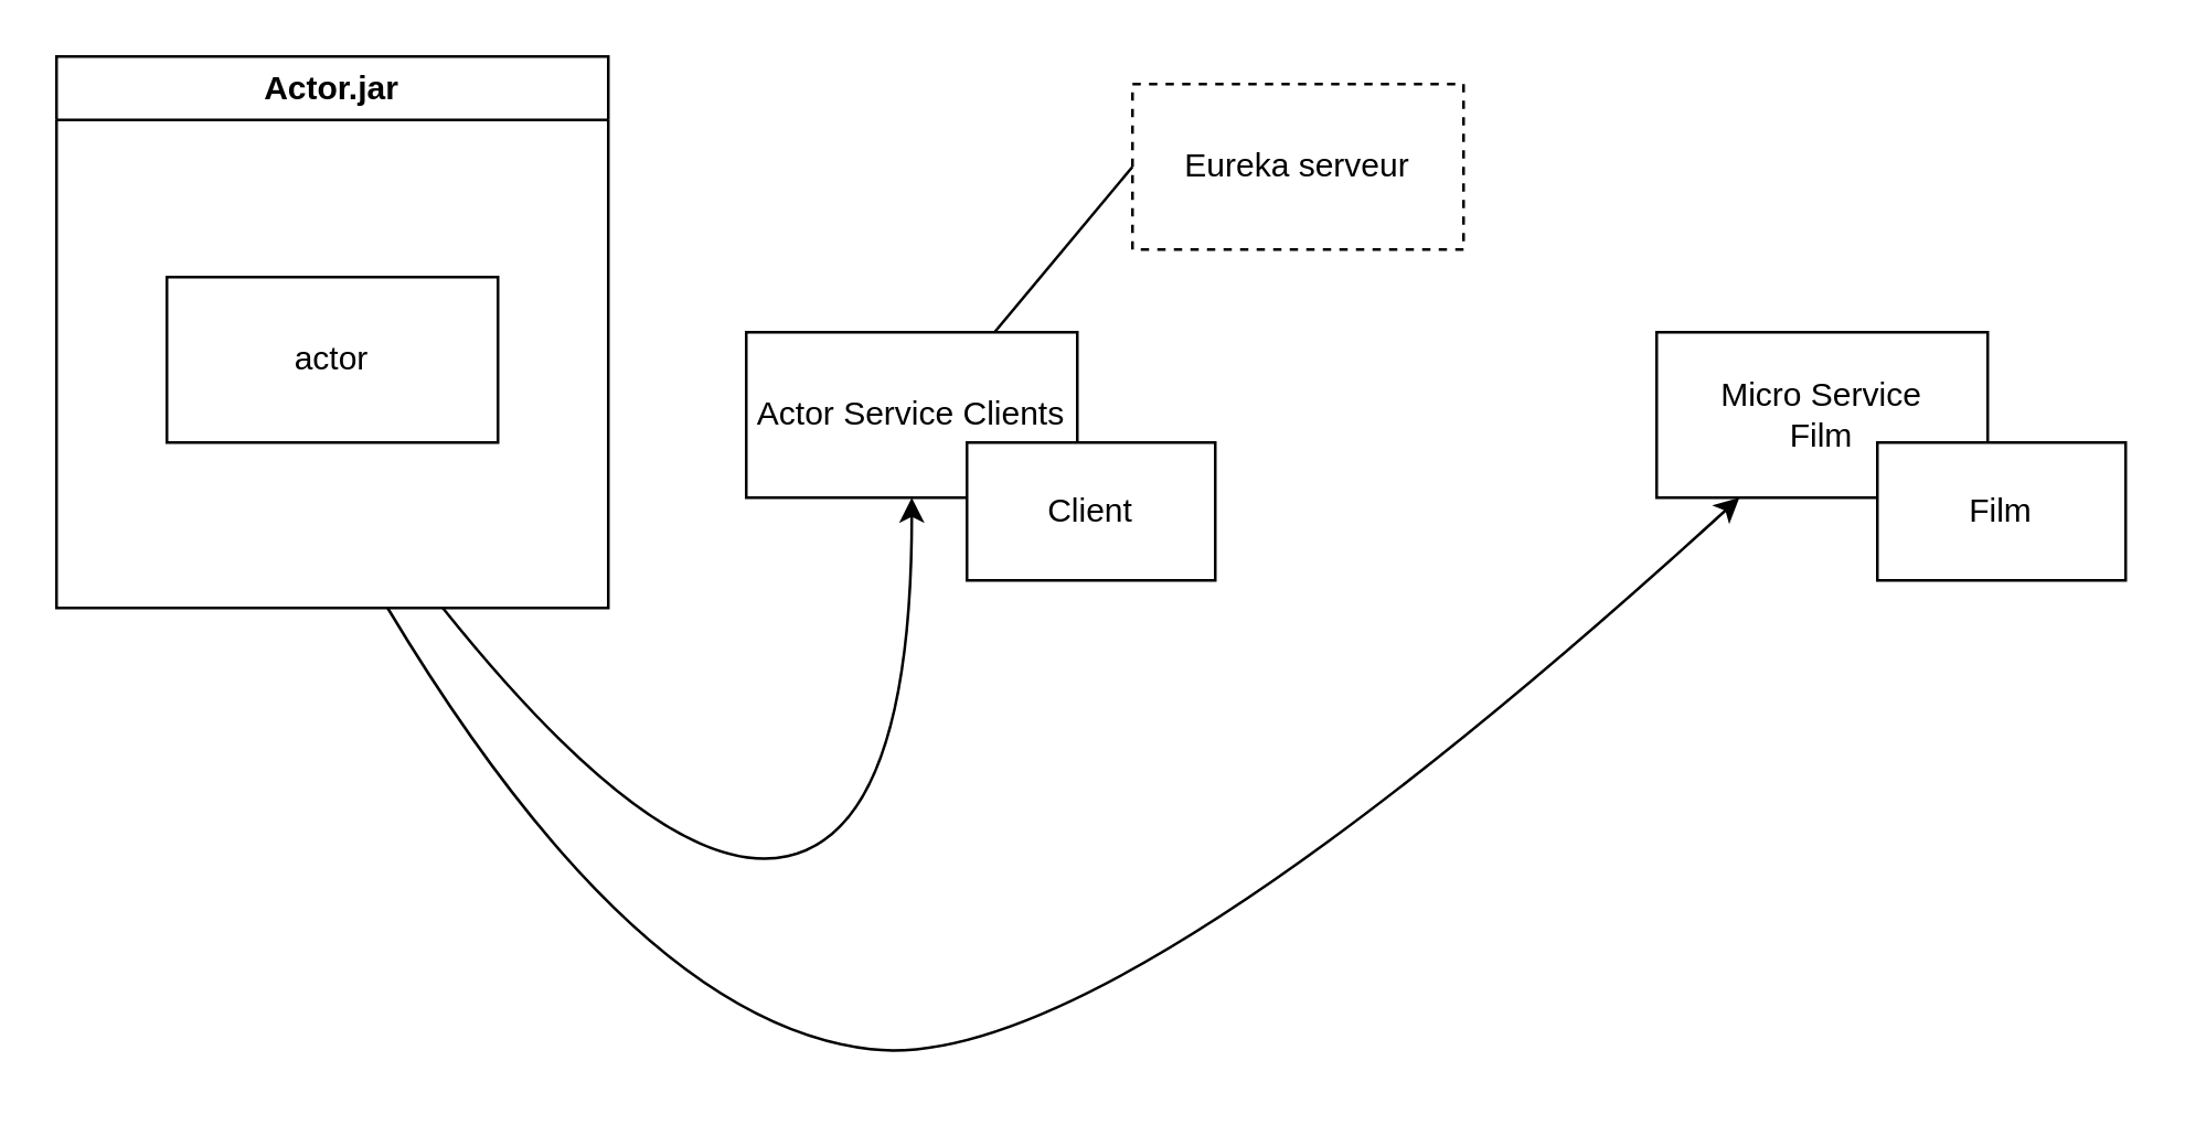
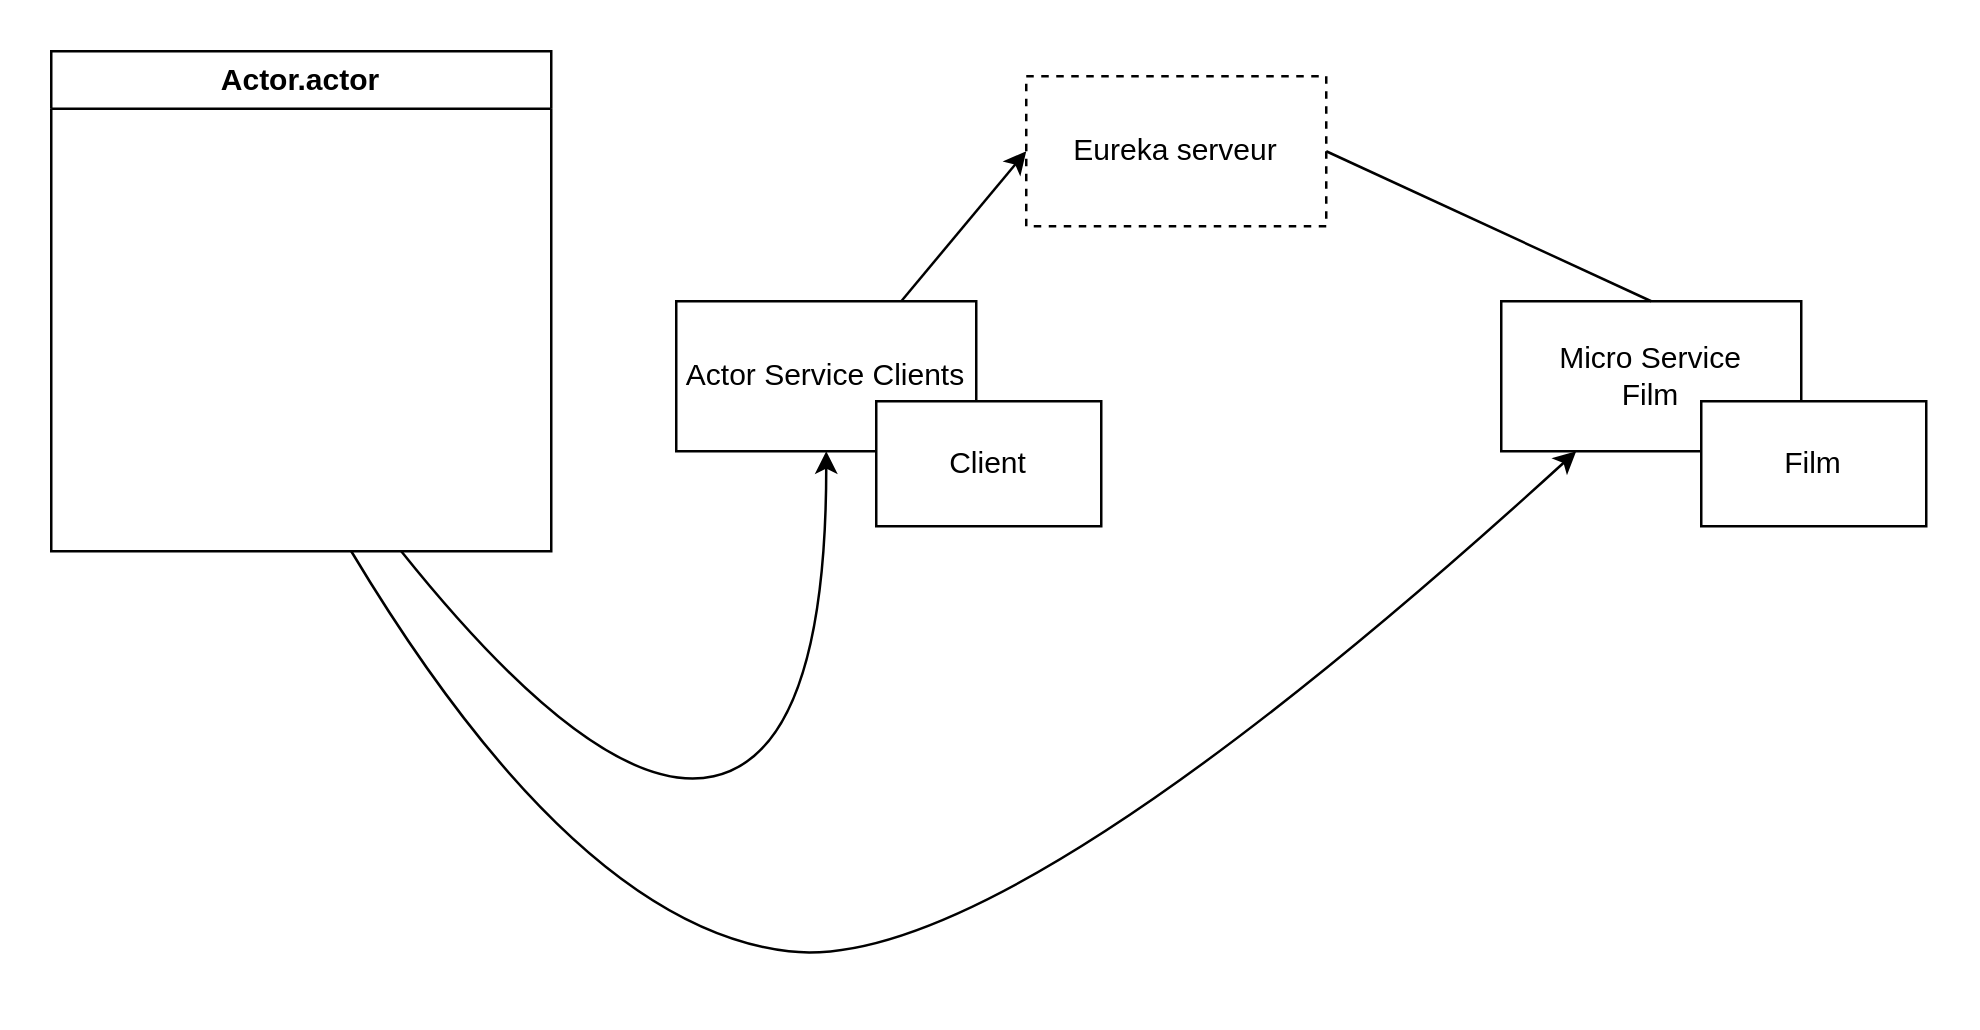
- <mxCell id="7" value="Actor.jar" style="swimlane;whiteSpace=wrap;html=1;" vertex="1" parent="1"><mxGeometry x="20" y="20" width="200" height="200" as="geometry" /></mxCell>
+ <mxCell id="7" value="Actor.actor" style="swimlane;whiteSpace=wrap;html=1;" vertex="1" parent="1"><mxGeometry x="20" y="20" width="200" height="200" as="geometry" /></mxCell>
- <mxCell id="5" value="" style="endArrow=none;html=1;rounded=0;exitX=0.75;exitY=0;exitDx=0;exitDy=0;entryX=0;entryY=0.5;entryDx=0;entryDy=0;" edge="1" parent="1" source="4" target="2"><mxGeometry width="50" height="50" relative="1" as="geometry"><mxPoint x="350" y="250" as="sourcePoint" /><mxPoint x="400" y="200" as="targetPoint" /></mxGeometry></mxCell>
+ <mxCell id="5" value="" style="endArrow=classic;html=1;rounded=0;exitX=0.75;exitY=0;exitDx=0;exitDy=0;entryX=0;entryY=0.5;entryDx=0;entryDy=0;" edge="1" parent="1" source="4" target="2"><mxGeometry width="50" height="50" relative="1" as="geometry"><mxPoint x="350" y="250" as="sourcePoint" /><mxPoint x="400" y="200" as="targetPoint" /></mxGeometry></mxCell>
+ <mxCell id="6" value="" style="endArrow=none;html=1;rounded=0;exitX=0.5;exitY=0;exitDx=0;exitDy=0;entryX=1;entryY=0.5;entryDx=0;entryDy=0;" edge="1" parent="1" source="3" target="2"><mxGeometry width="50" height="50" relative="1" as="geometry"><mxPoint x="350" y="250" as="sourcePoint" /><mxPoint x="400" y="200" as="targetPoint" /></mxGeometry></mxCell>
- <mxCell id="8" value="actor" style="rounded=0;whiteSpace=wrap;html=1;" vertex="1" parent="7"><mxGeometry x="40" y="80" width="120" height="60" as="geometry" /></mxCell>
